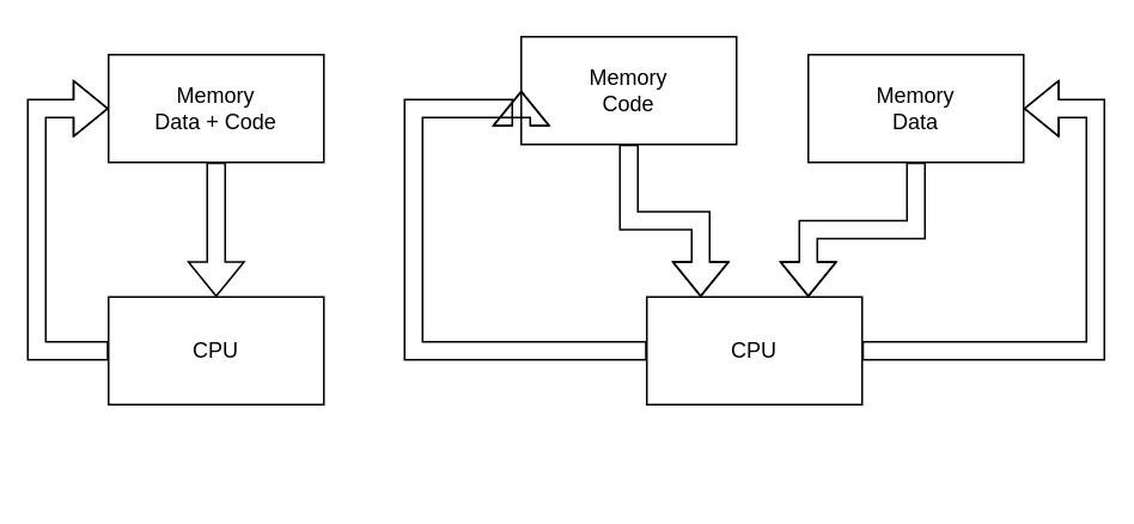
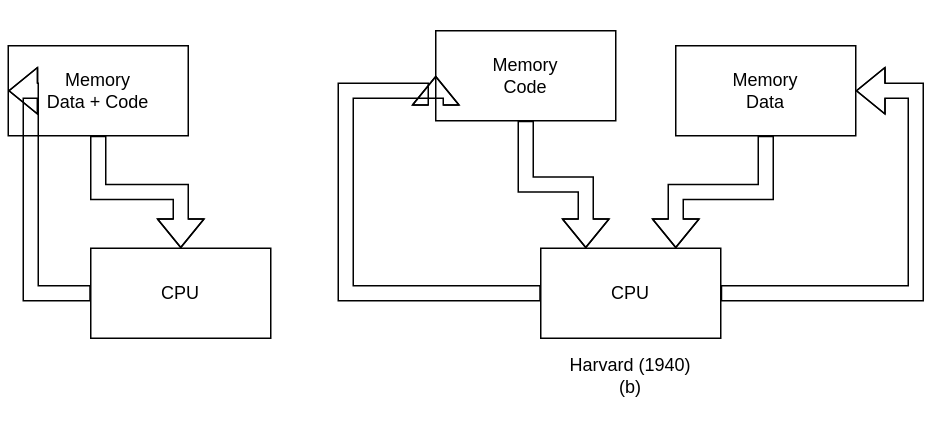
- <mxCell id="5" value="Memory&lt;br&gt;Data + Code" style="rounded=0;whiteSpace=wrap;html=1;fillColor=none;" parent="1" vertex="1"><mxGeometry x="60" y="30" width="120" height="60" as="geometry" /></mxCell>
+ <mxCell id="5" value="Memory&lt;br&gt;Data + Code" style="rounded=0;whiteSpace=wrap;html=1;fillColor=none;" parent="1" vertex="1"><mxGeometry x="5" y="30" width="120" height="60" as="geometry" /></mxCell>
+ <mxCell id="13" value="Harvard (1940)&lt;br&gt;(b)" style="text;strokeColor=none;align=center;fillColor=none;html=1;verticalAlign=middle;whiteSpace=wrap;rounded=0;" parent="1" vertex="1"><mxGeometry x="360" y="230" width="120" height="40" as="geometry" /></mxCell>
